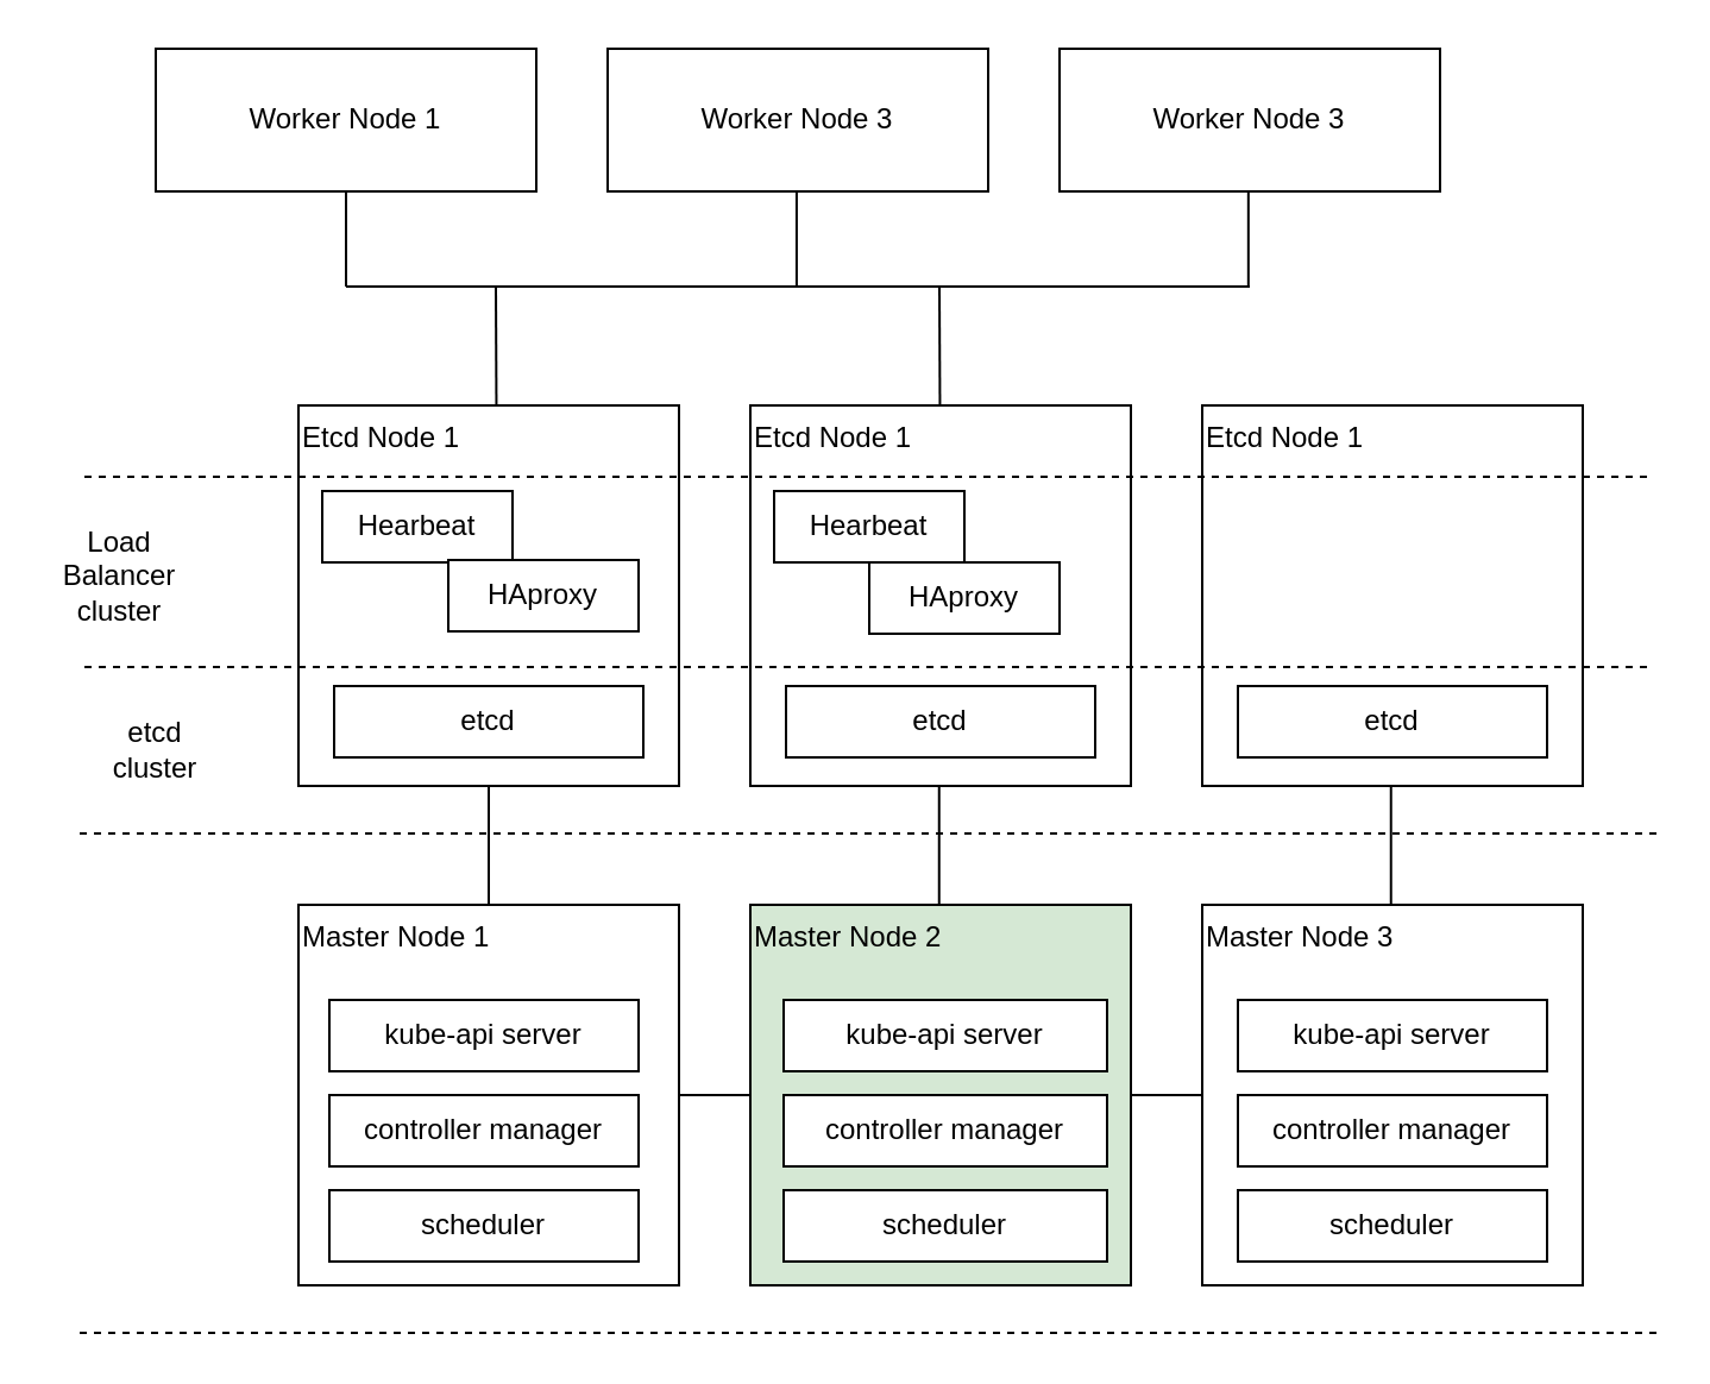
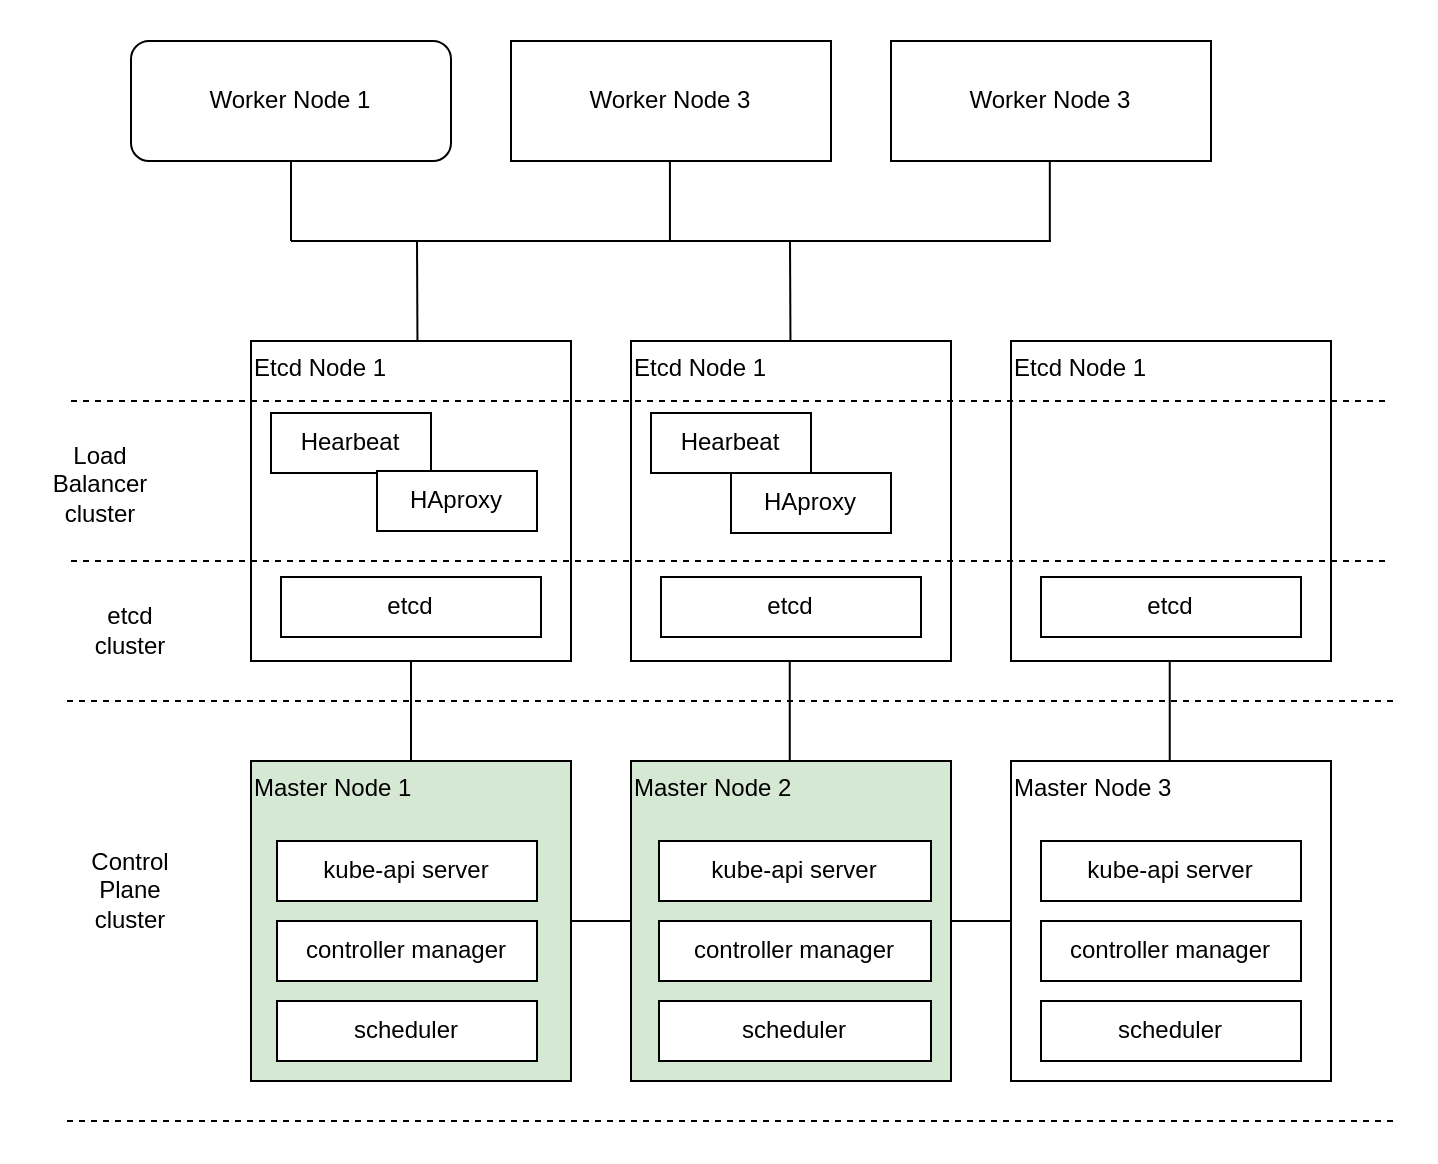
- <mxCell id="26" value="Worker Node 1" style="rounded=0;whiteSpace=wrap;html=1;" vertex="1" parent="1"><mxGeometry x="65" y="20" width="160" height="60" as="geometry" /></mxCell>
+ <mxCell id="26" value="Worker Node 1" style="whiteSpace=wrap;html=1;rounded=1;" vertex="1" parent="1"><mxGeometry x="65" y="20" width="160" height="60" as="geometry" /></mxCell>
- <mxCell id="4" value="Master Node 1" style="whiteSpace=wrap;html=1;aspect=fixed;noLabel=0;verticalAlign=top;align=left;" vertex="1" parent="1"><mxGeometry x="125" y="380" width="160" height="160" as="geometry" /></mxCell>
+ <mxCell id="4" value="Master Node 1" style="whiteSpace=wrap;html=1;aspect=fixed;noLabel=0;verticalAlign=top;align=left;fillColor=#d5e8d4;" vertex="1" parent="1"><mxGeometry x="125" y="380" width="160" height="160" as="geometry" /></mxCell>
+ <mxCell id="24" value="Control Plane cluster" style="text;html=1;align=center;verticalAlign=middle;whiteSpace=wrap;rounded=0;" vertex="1" parent="1"><mxGeometry x="35" y="430" width="60" height="30" as="geometry" /></mxCell>
